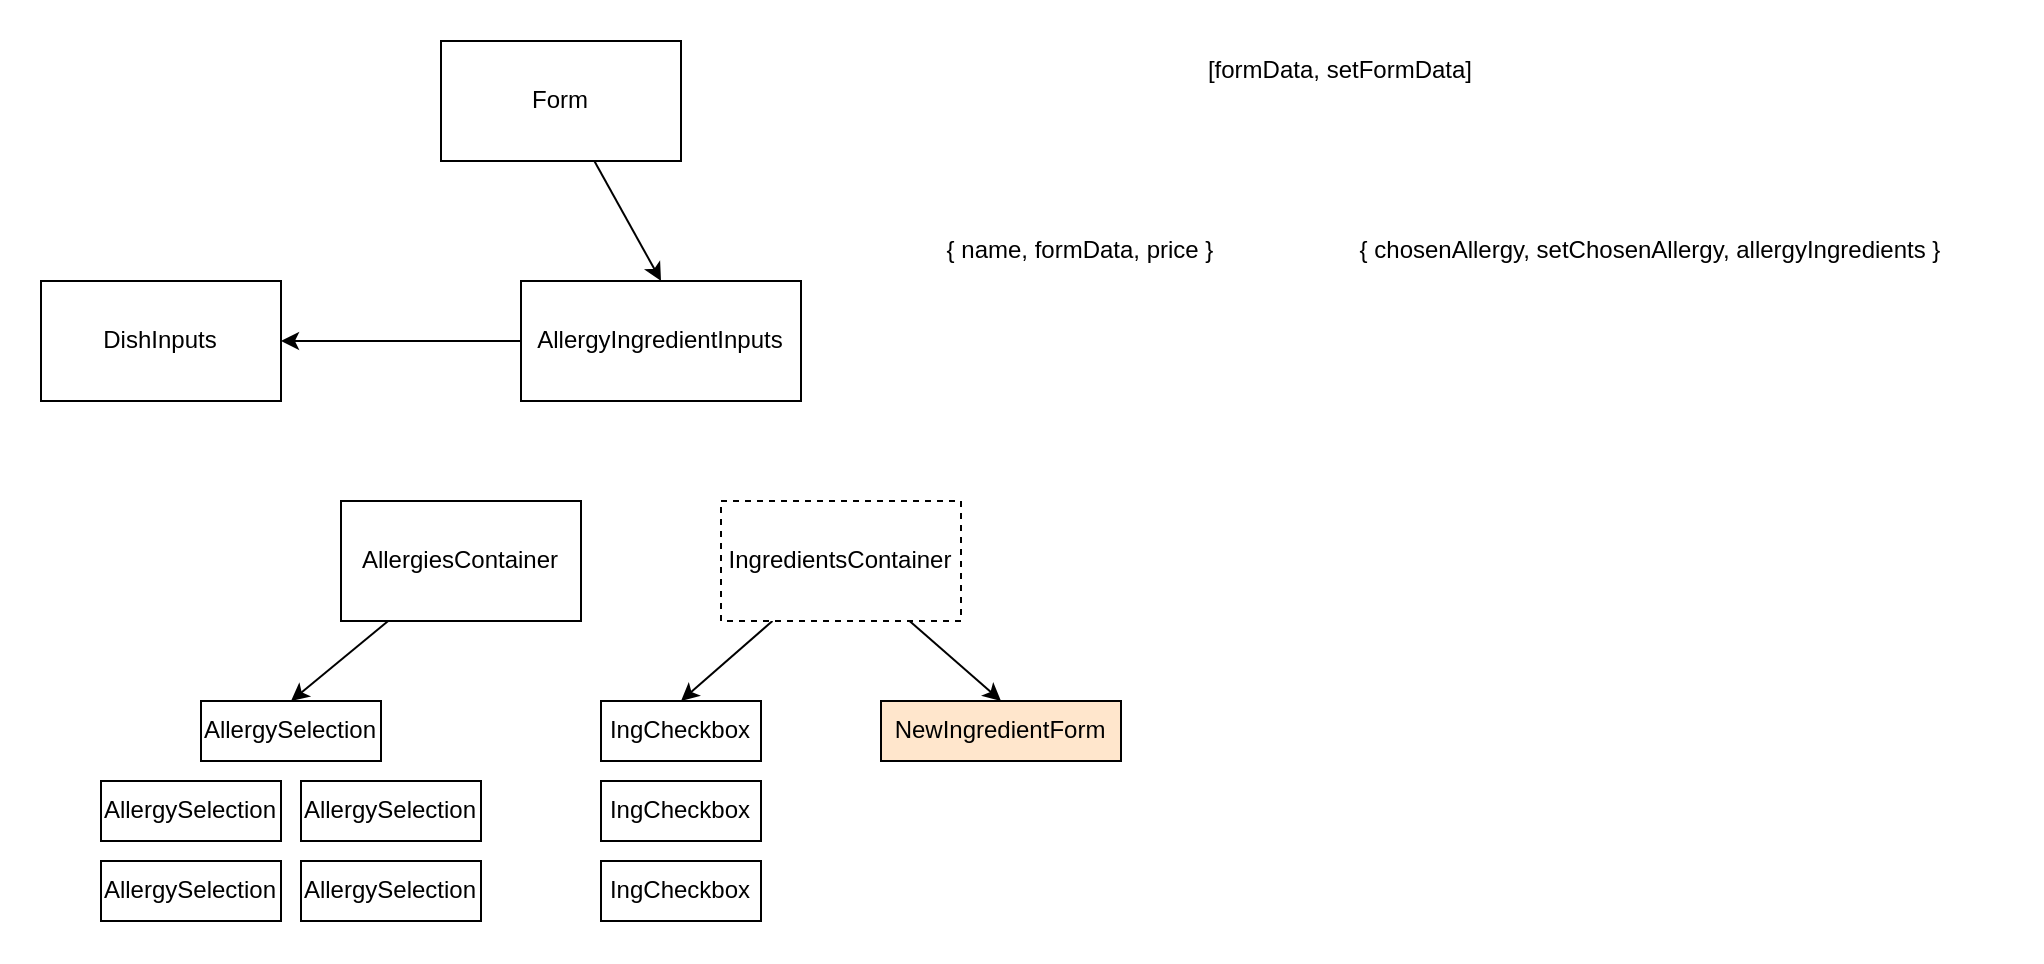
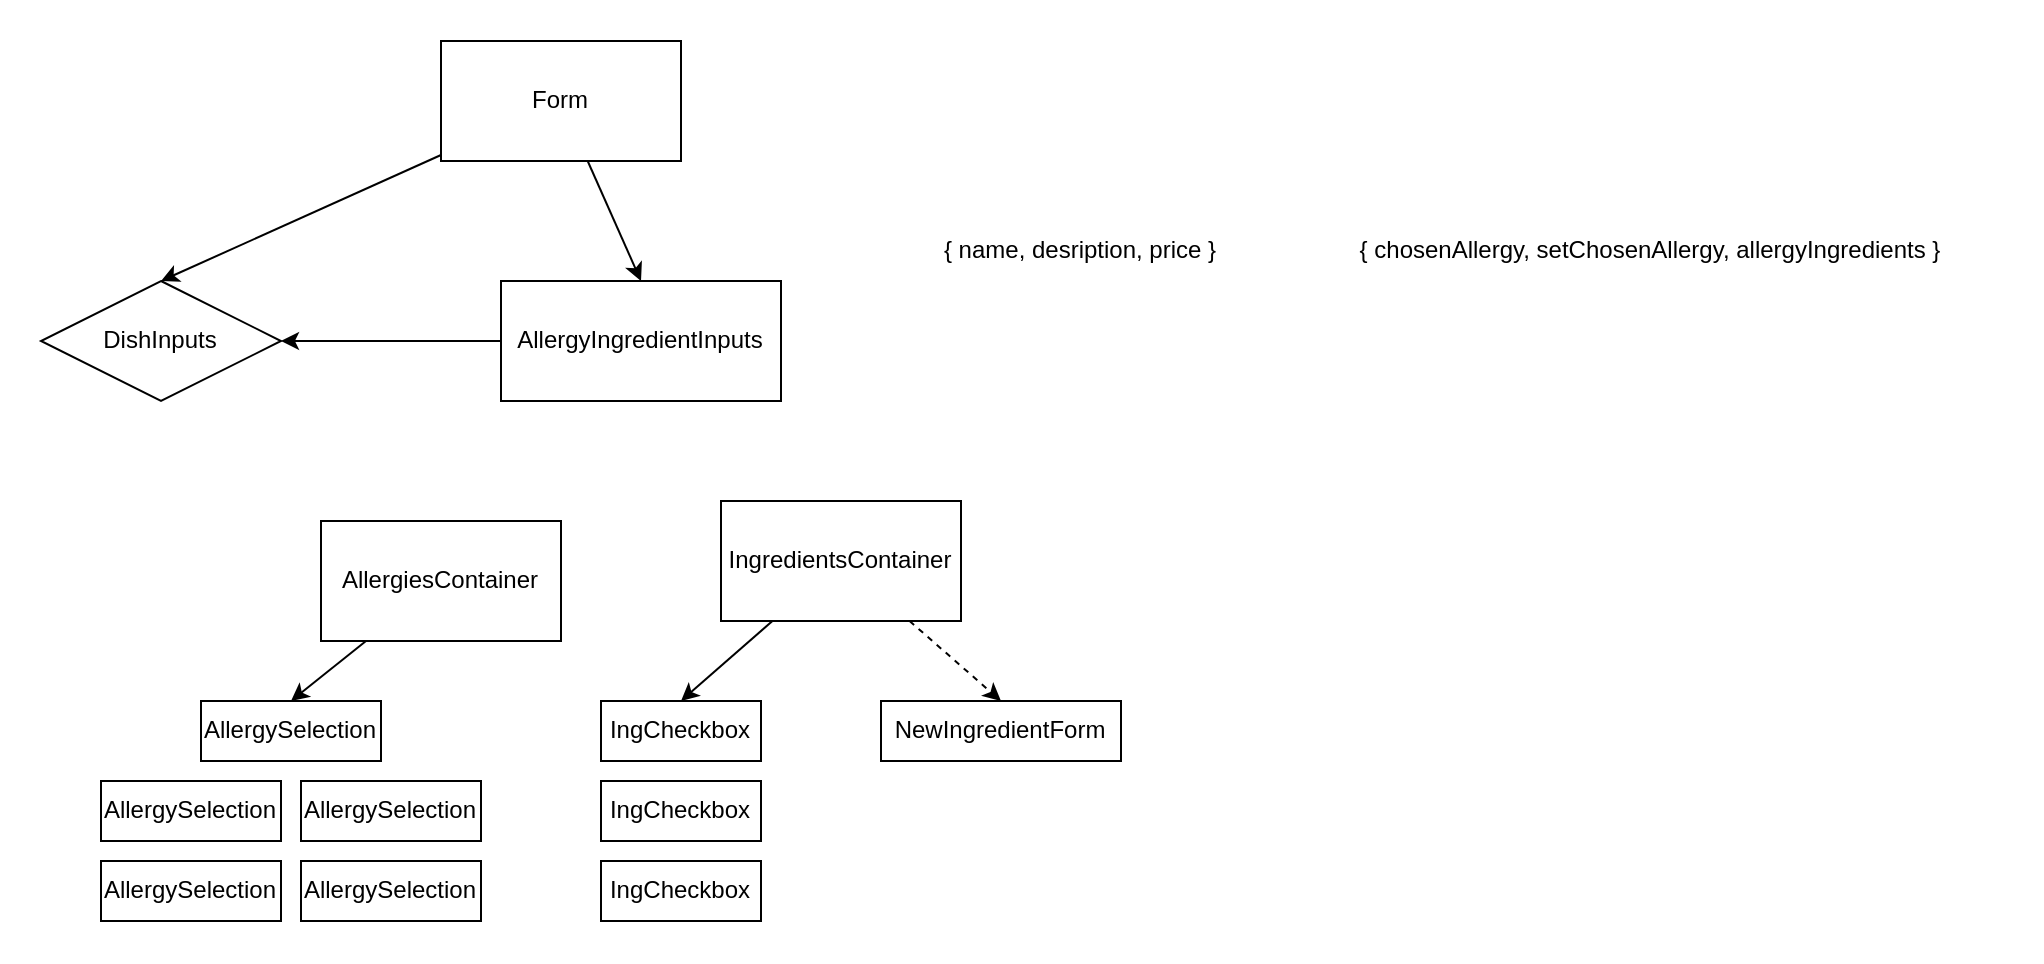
- <mxCell id="22" value="[formData, setFormData]" style="text;html=1;strokeColor=none;fillColor=none;align=center;verticalAlign=middle;whiteSpace=wrap;rounded=0;" vertex="1" parent="1"><mxGeometry x="590" y="20" width="160" height="30" as="geometry" /></mxCell>
+ <mxCell id="2" style="edgeStyle=none;html=1;entryX=0.5;entryY=0;entryDx=0;entryDy=0;" edge="1" parent="1" source="4" target="5"><mxGeometry relative="1" as="geometry" /></mxCell>
- <mxCell id="23" value="{ name, formData, price }" style="text;html=1;strokeColor=none;fillColor=none;align=center;verticalAlign=middle;whiteSpace=wrap;rounded=0;" vertex="1" parent="1"><mxGeometry x="450" y="110" width="180" height="30" as="geometry" /></mxCell>
+ <mxCell id="23" value="{ name, desription, price }" style="text;html=1;strokeColor=none;fillColor=none;align=center;verticalAlign=middle;whiteSpace=wrap;rounded=0;" vertex="1" parent="1"><mxGeometry x="450" y="110" width="180" height="30" as="geometry" /></mxCell>
- <mxCell id="5" value="DishInputs" style="rounded=0;whiteSpace=wrap;html=1;" vertex="1" parent="1"><mxGeometry x="20" y="140" width="120" height="60" as="geometry" /></mxCell>
+ <mxCell id="5" value="DishInputs" style="rhombus;whiteSpace=wrap;html=1;" vertex="1" parent="1"><mxGeometry x="20" y="140" width="120" height="60" as="geometry" /></mxCell>
- <mxCell id="7" value="AllergyIngredientInputs" style="rounded=0;whiteSpace=wrap;html=1;" vertex="1" parent="1"><mxGeometry x="260" y="140" width="140" height="60" as="geometry" /></mxCell>
+ <mxCell id="7" value="AllergyIngredientInputs" style="rounded=0;whiteSpace=wrap;html=1;" vertex="1" parent="1"><mxGeometry x="250" y="140" width="140" height="60" as="geometry" /></mxCell>
- <mxCell id="12" value="AllergiesContainer" style="rounded=0;whiteSpace=wrap;html=1;" vertex="1" parent="1"><mxGeometry x="170" y="250" width="120" height="60" as="geometry" /></mxCell>
+ <mxCell id="12" value="AllergiesContainer" style="rounded=0;whiteSpace=wrap;html=1;" vertex="1" parent="1"><mxGeometry x="160" y="260" width="120" height="60" as="geometry" /></mxCell>
- <mxCell id="10" value="IngredientsContainer" style="rounded=0;whiteSpace=wrap;html=1;dashed=1;" vertex="1" parent="1"><mxGeometry x="360" y="250" width="120" height="60" as="geometry" /></mxCell>
+ <mxCell id="10" value="IngredientsContainer" style="rounded=0;whiteSpace=wrap;html=1;" vertex="1" parent="1"><mxGeometry x="360" y="250" width="120" height="60" as="geometry" /></mxCell>
- <mxCell id="9" style="edgeStyle=none;html=1;entryX=0.5;entryY=0;entryDx=0;entryDy=0;" edge="1" parent="1" source="10" target="21"><mxGeometry relative="1" as="geometry" /></mxCell>
+ <mxCell id="9" style="edgeStyle=none;html=1;entryX=0.5;entryY=0;entryDx=0;entryDy=0;dashed=1;" edge="1" parent="1" source="10" target="21"><mxGeometry relative="1" as="geometry" /></mxCell>
- <mxCell id="21" value="NewIngredientForm" style="rounded=0;whiteSpace=wrap;html=1;fillColor=#ffe6cc;" vertex="1" parent="1"><mxGeometry x="440" y="350" width="120" height="30" as="geometry" /></mxCell>
+ <mxCell id="21" value="NewIngredientForm" style="rounded=0;whiteSpace=wrap;html=1;" vertex="1" parent="1"><mxGeometry x="440" y="350" width="120" height="30" as="geometry" /></mxCell>
